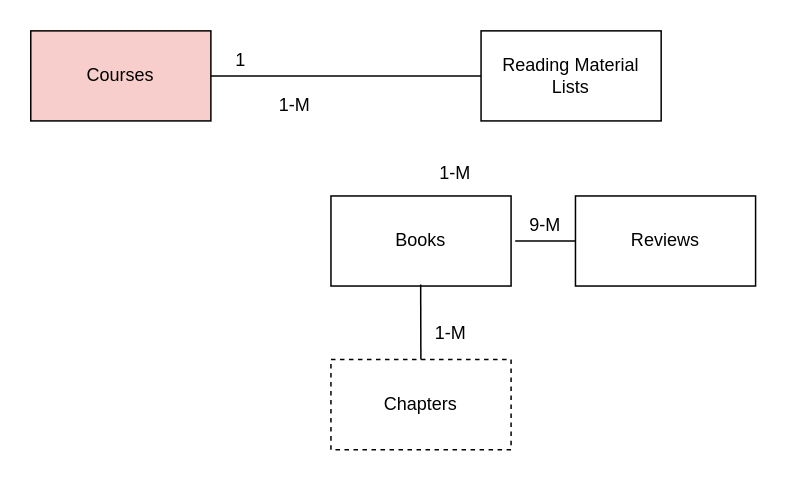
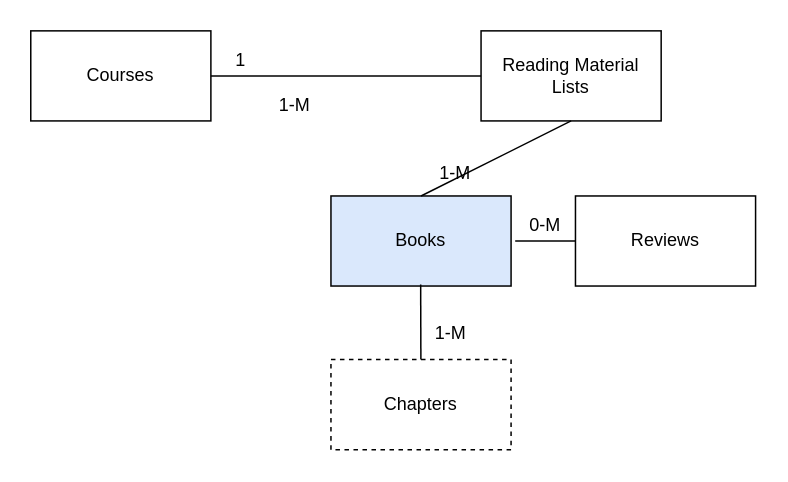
- <mxCell id="2" value="Courses" style="rounded=0;whiteSpace=wrap;html=1;fillColor=#f8cecc;" parent="1" vertex="1"><mxGeometry x="20" y="20" width="120" height="60" as="geometry" /></mxCell>
+ <mxCell id="2" value="Courses" style="rounded=0;whiteSpace=wrap;html=1;" parent="1" vertex="1"><mxGeometry x="20" y="20" width="120" height="60" as="geometry" /></mxCell>
+ <mxCell id="12" value="" style="endArrow=none;html=1;entryX=0.5;entryY=0;entryDx=0;entryDy=0;exitX=0.5;exitY=1;exitDx=0;exitDy=0;" parent="1" source="3" target="4" edge="1"><mxGeometry width="50" height="50" relative="1" as="geometry"><mxPoint x="362.76" y="179.98" as="sourcePoint" /><mxPoint x="402.9" y="180" as="targetPoint" /></mxGeometry></mxCell>
- <mxCell id="15" value="9-M" style="text;html=1;strokeColor=none;fillColor=none;align=center;verticalAlign=middle;whiteSpace=wrap;rounded=0;" parent="1" vertex="1"><mxGeometry x="343" y="140" width="40" height="20" as="geometry" /></mxCell>
+ <mxCell id="15" value="0-M" style="text;html=1;strokeColor=none;fillColor=none;align=center;verticalAlign=middle;whiteSpace=wrap;rounded=0;" parent="1" vertex="1"><mxGeometry x="343" y="140" width="40" height="20" as="geometry" /></mxCell>
- <mxCell id="4" value="Books" style="rounded=0;whiteSpace=wrap;html=1;" parent="1" vertex="1"><mxGeometry x="220" y="130" width="120" height="60" as="geometry" /></mxCell>
+ <mxCell id="4" value="Books" style="rounded=0;whiteSpace=wrap;html=1;fillColor=#dae8fc;" parent="1" vertex="1"><mxGeometry x="220" y="130" width="120" height="60" as="geometry" /></mxCell>
